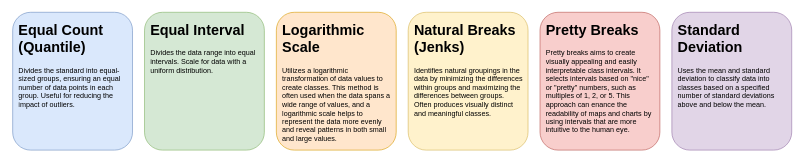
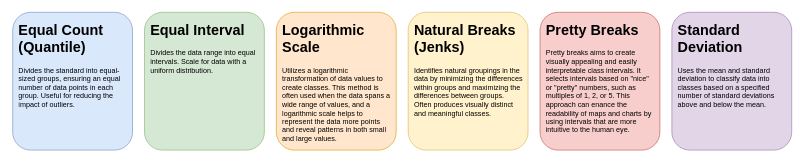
- <mxCell id="7" value="&lt;h1&gt;Logarithmic Scale&lt;br&gt;&lt;/h1&gt;&lt;p&gt;Utilizes a logarithmic transformation of data values to create classes. This method is often used when the data spans a wide range of values, and a logarithmic scale helps to represent the data more evenly and reveal patterns in both small and large values.&lt;/p&gt;" style="text;html=1;strokeColor=none;fillColor=none;spacing=5;spacingTop=-20;whiteSpace=wrap;overflow=hidden;rounded=0;" vertex="1" parent="1"><mxGeometry x="465" y="30" width="190" height="210" as="geometry" /></mxCell>
+ <mxCell id="7" value="&lt;h1&gt;Logarithmic Scale&lt;br&gt;&lt;/h1&gt;&lt;p&gt;Utilizes a logarithmic transformation of data values to create classes. This method is often used when the data spans a wide range of values, and a logarithmic scale helps to represent the data more points and reveal patterns in both small and large values.&lt;/p&gt;" style="text;html=1;strokeColor=none;fillColor=none;spacing=5;spacingTop=-20;whiteSpace=wrap;overflow=hidden;rounded=0;" vertex="1" parent="1"><mxGeometry x="465" y="30" width="190" height="210" as="geometry" /></mxCell>
